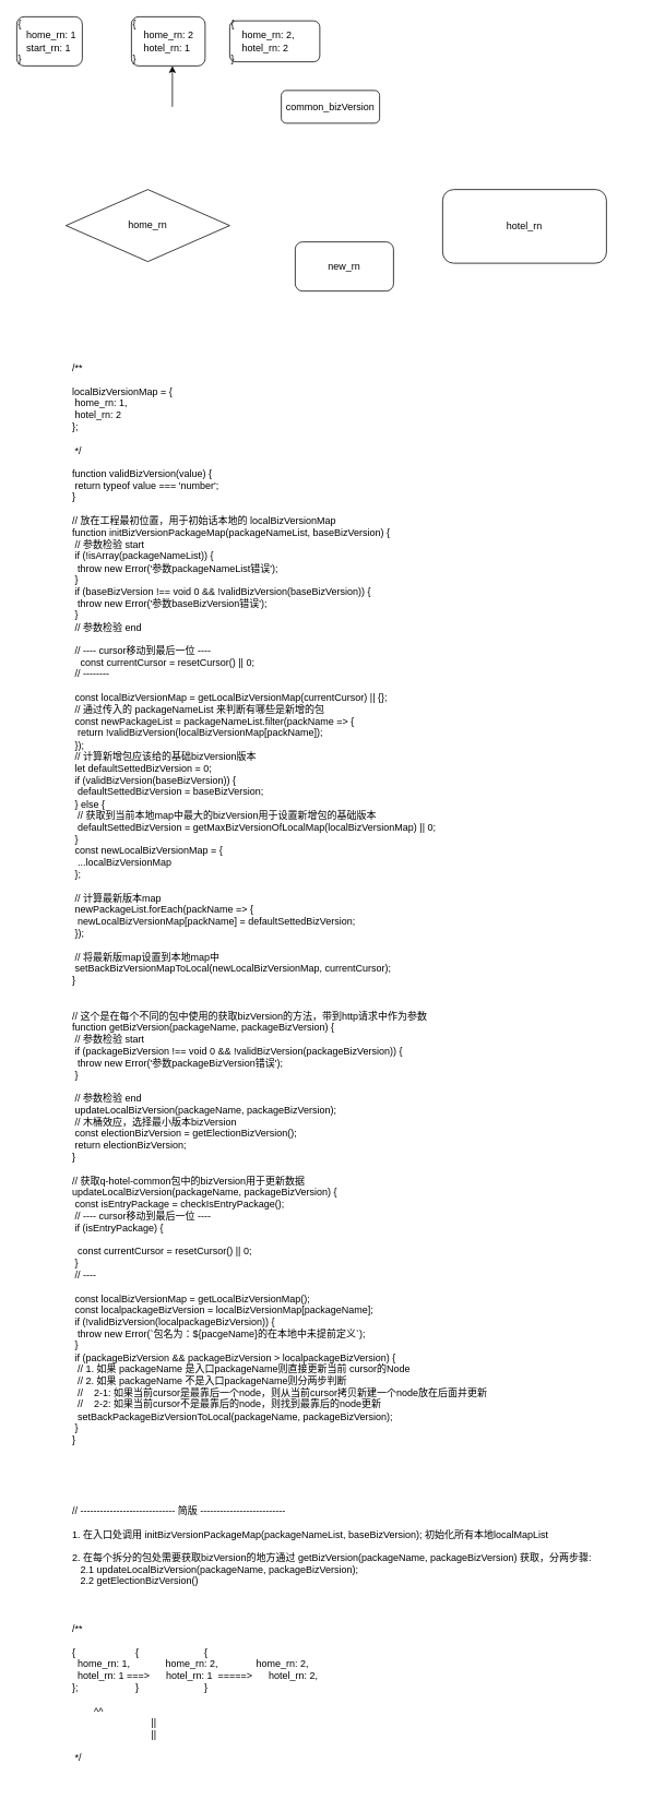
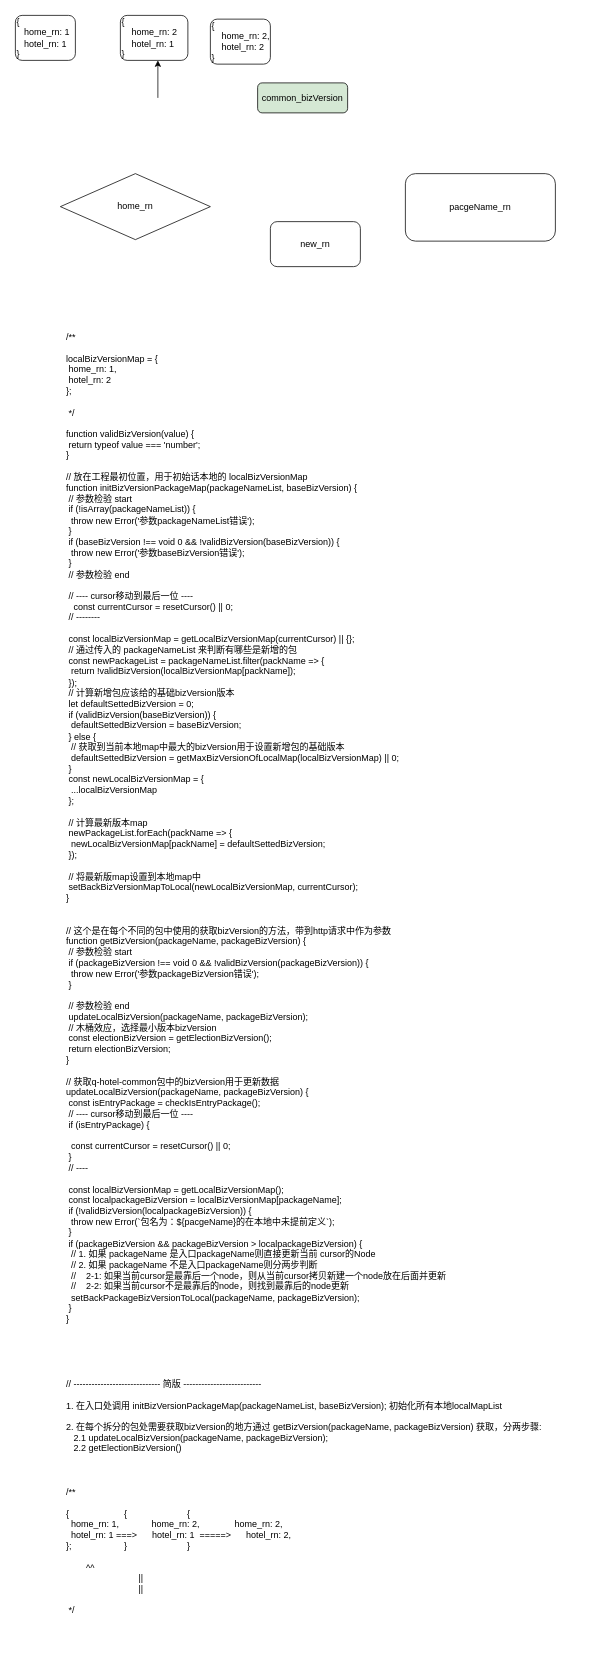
- <mxCell id="6" value="{&lt;br&gt;&amp;nbsp; &amp;nbsp;home_rn: 1&lt;br&gt;&amp;nbsp; &amp;nbsp;start_rn: 1&lt;br&gt;}" style="rounded=1;whiteSpace=wrap;html=1;align=left;" vertex="1" parent="1"><mxGeometry x="20" y="20" width="80" height="60" as="geometry" /></mxCell>
+ <mxCell id="6" value="{&lt;br&gt;&amp;nbsp; &amp;nbsp;home_rn: 1&lt;br&gt;&amp;nbsp; &amp;nbsp;hotel_rn: 1&lt;br&gt;}" style="rounded=1;whiteSpace=wrap;html=1;align=left;" vertex="1" parent="1"><mxGeometry x="20" y="20" width="80" height="60" as="geometry" /></mxCell>
- <mxCell id="9" value="{&lt;br&gt;&amp;nbsp; &amp;nbsp; home_rn: 2,&lt;br&gt;&amp;nbsp; &amp;nbsp; hotel_rn: 2&lt;br&gt;}" style="rounded=1;whiteSpace=wrap;html=1;align=left;" vertex="1" parent="1"><mxGeometry x="280" y="25" width="110" height="50" as="geometry" /></mxCell>
+ <mxCell id="9" value="{&lt;br&gt;&amp;nbsp; &amp;nbsp; home_rn: 2,&lt;br&gt;&amp;nbsp; &amp;nbsp; hotel_rn: 2&lt;br&gt;}" style="rounded=1;whiteSpace=wrap;html=1;align=left;" vertex="1" parent="1"><mxGeometry x="280" y="25" width="80" height="60" as="geometry" /></mxCell>
- <mxCell id="5" value="common_bizVersion" style="rounded=1;whiteSpace=wrap;html=1;" vertex="1" parent="1"><mxGeometry x="343" y="110" width="120" height="40" as="geometry" /></mxCell>
+ <mxCell id="5" value="common_bizVersion" style="rounded=1;whiteSpace=wrap;html=1;fillColor=#d5e8d4;" vertex="1" parent="1"><mxGeometry x="343" y="110" width="120" height="40" as="geometry" /></mxCell>
- <mxCell id="2" value="hotel_rn" style="rounded=1;whiteSpace=wrap;html=1;" vertex="1" parent="1"><mxGeometry x="540" y="231" width="200" height="90" as="geometry" /></mxCell>
+ <mxCell id="2" value="pacgeName_rn" style="rounded=1;whiteSpace=wrap;html=1;" vertex="1" parent="1"><mxGeometry x="540" y="231" width="200" height="90" as="geometry" /></mxCell>
